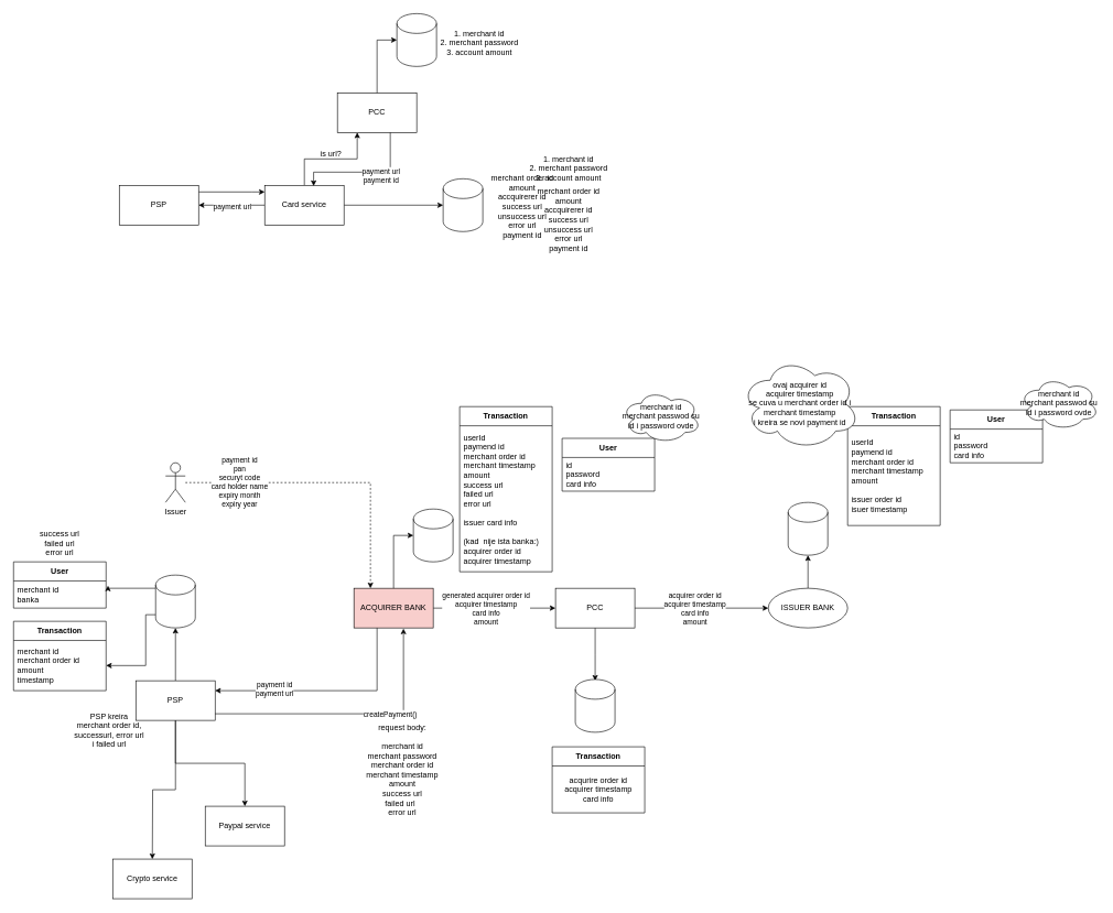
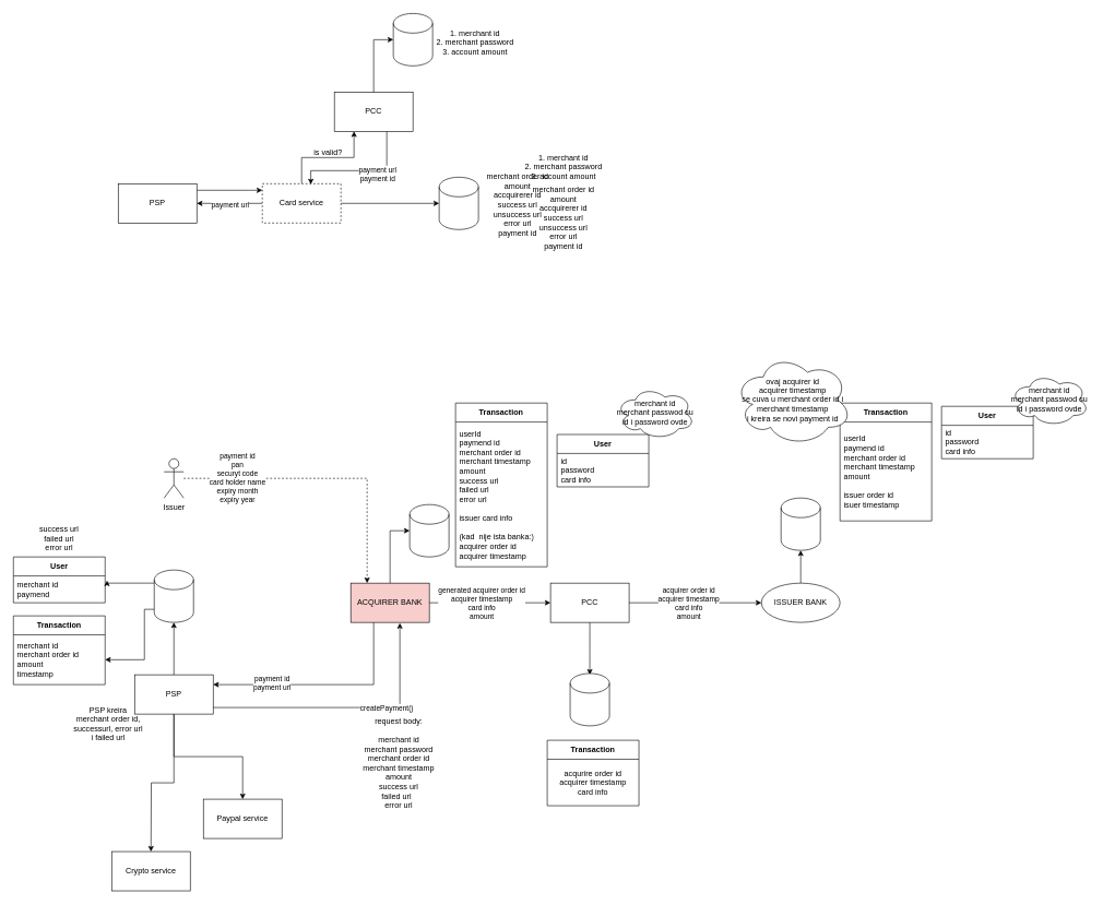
- <mxCell id="13" value="is url?&lt;br&gt;" style="text;html=1;align=center;verticalAlign=middle;resizable=0;points=[];autosize=1;strokeColor=none;fillColor=none;" parent="1" vertex="1"><mxGeometry x="465" y="218" width="70" height="30" as="geometry" /></mxCell>
+ <mxCell id="13" value="is valid?&lt;br&gt;" style="text;html=1;align=center;verticalAlign=middle;resizable=0;points=[];autosize=1;strokeColor=none;fillColor=none;" parent="1" vertex="1"><mxGeometry x="465" y="218" width="70" height="30" as="geometry" /></mxCell>
- <mxCell id="8" value="Card service" style="rounded=0;whiteSpace=wrap;html=1;" parent="1" vertex="1"><mxGeometry x="400" y="280" width="120" height="60" as="geometry" /></mxCell>
+ <mxCell id="8" value="Card service" style="rounded=0;whiteSpace=wrap;html=1;dashed=1;" parent="1" vertex="1"><mxGeometry x="400" y="280" width="120" height="60" as="geometry" /></mxCell>
- <mxCell id="48" value="merchant id&lt;br&gt;banka" style="text;html=1;strokeColor=none;fillColor=none;align=left;verticalAlign=middle;spacingLeft=4;spacingRight=4;overflow=hidden;rotatable=0;points=[[0,0.5],[1,0.5]];portConstraint=eastwest;whiteSpace=wrap;" vertex="1" parent="47"><mxGeometry y="29" width="140" height="41" as="geometry" /></mxCell>
+ <mxCell id="48" value="merchant id&lt;br&gt;paymend" style="text;html=1;strokeColor=none;fillColor=none;align=left;verticalAlign=middle;spacingLeft=4;spacingRight=4;overflow=hidden;rotatable=0;points=[[0,0.5],[1,0.5]];portConstraint=eastwest;whiteSpace=wrap;" vertex="1" parent="47"><mxGeometry y="29" width="140" height="41" as="geometry" /></mxCell>
